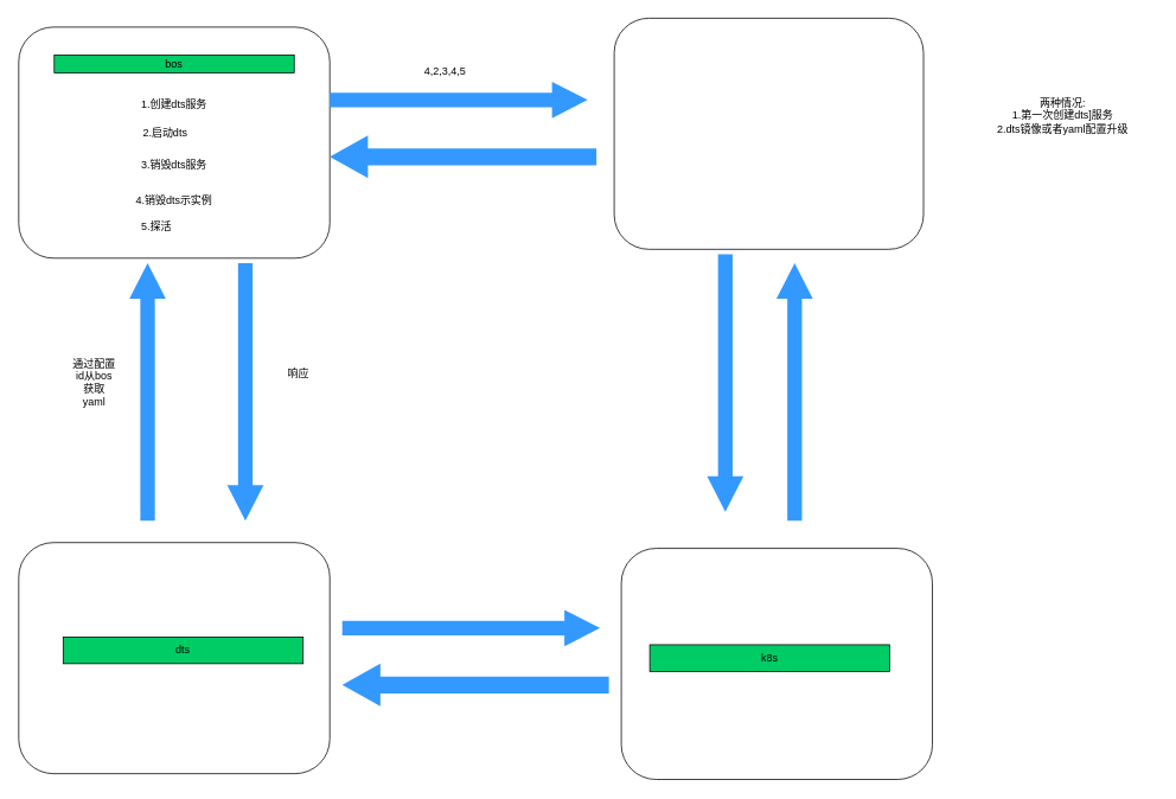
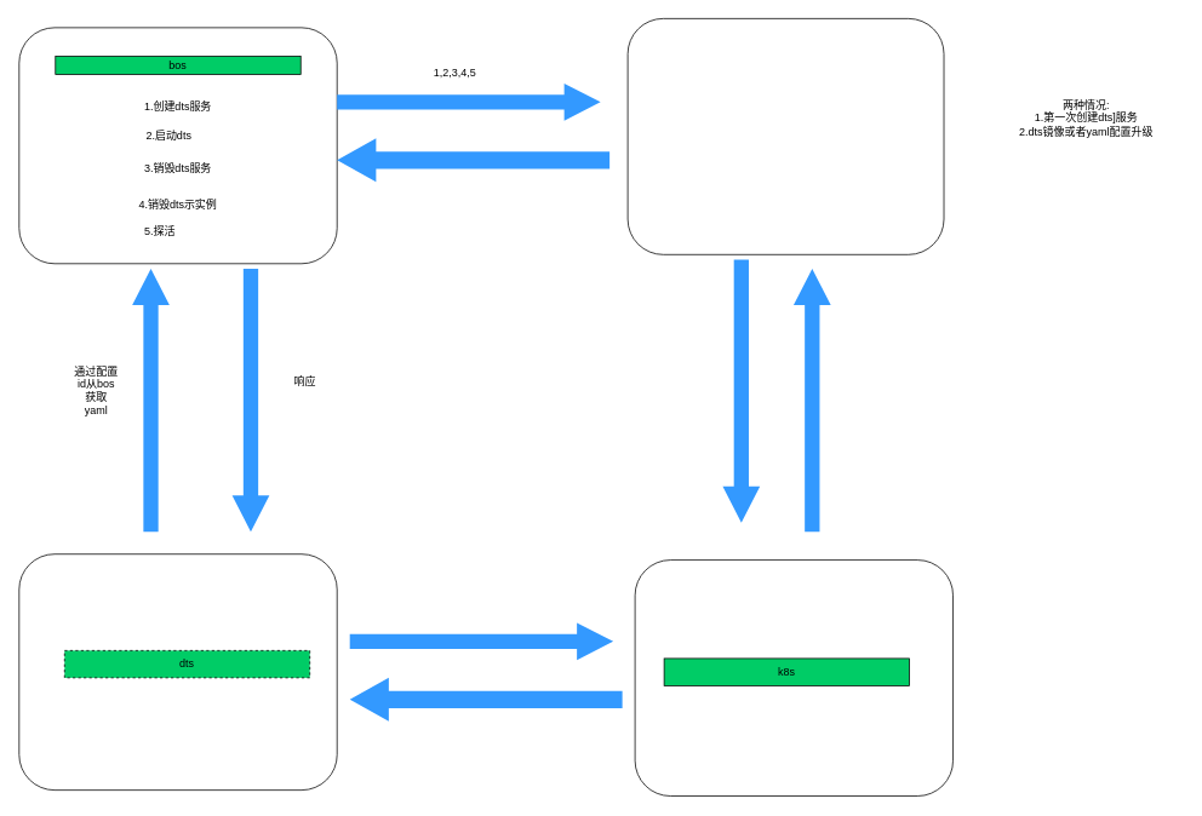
- <mxCell id="5" value="4,2,3,4,5" style="rounded=0;whiteSpace=wrap;html=1;strokeColor=none;fillColor=#FFFFFF;" parent="1" vertex="1"><mxGeometry x="440" y="70" width="120" height="20" as="geometry" /></mxCell>
+ <mxCell id="5" value="1,2,3,4,5" style="rounded=0;whiteSpace=wrap;html=1;strokeColor=none;fillColor=#FFFFFF;" parent="1" vertex="1"><mxGeometry x="440" y="70" width="120" height="20" as="geometry" /></mxCell>
- <mxCell id="19" value="dts" style="rounded=0;whiteSpace=wrap;html=1;fillColor=#00CC66;" parent="1" vertex="1"><mxGeometry x="70" y="716.25" width="270" height="30" as="geometry" /></mxCell>
+ <mxCell id="19" value="dts" style="rounded=0;whiteSpace=wrap;html=1;fillColor=#00CC66;dashed=1;" parent="1" vertex="1"><mxGeometry x="70" y="716.25" width="270" height="30" as="geometry" /></mxCell>
